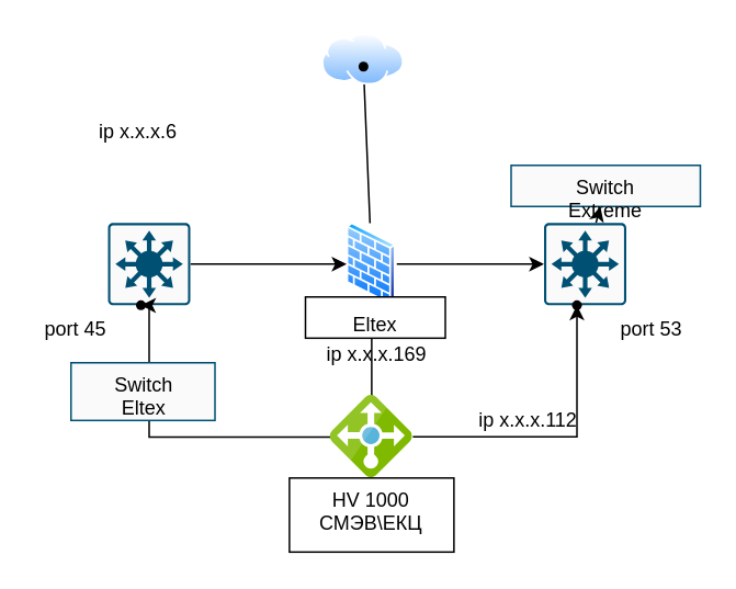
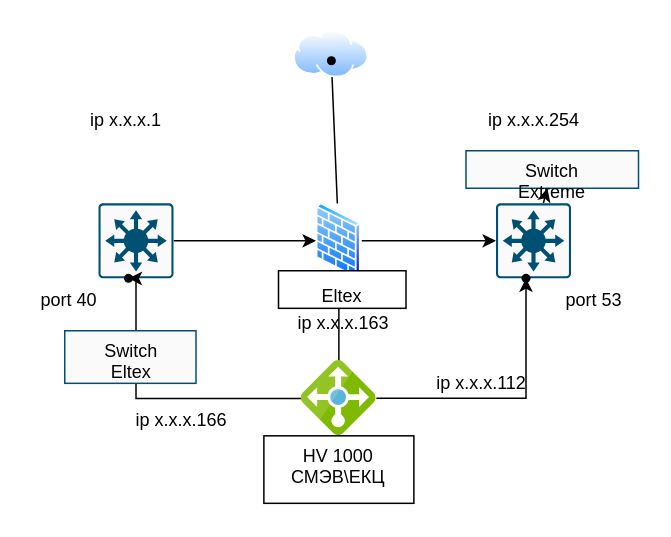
- <mxCell id="28" value="ip x.x.x.6" style="text;html=1;align=center;verticalAlign=middle;resizable=0;points=[];autosize=1;strokeColor=none;fillColor=none;fontFamily=Helvetica;" vertex="1" parent="1"><mxGeometry x="52.5" y="70" width="60" height="20" as="geometry" /></mxCell>
+ <mxCell id="28" value="ip x.x.x.1" style="text;html=1;align=center;verticalAlign=middle;resizable=0;points=[];autosize=1;strokeColor=none;fillColor=none;fontFamily=Helvetica;" vertex="1" parent="1"><mxGeometry x="52.5" y="70" width="60" height="20" as="geometry" /></mxCell>
+ <mxCell id="27" value="ip x.x.x.254" style="text;html=1;align=center;verticalAlign=middle;resizable=0;points=[];autosize=1;strokeColor=none;fillColor=none;fontFamily=Helvetica;" vertex="1" parent="1"><mxGeometry x="315" y="70" width="80" height="20" as="geometry" /></mxCell>
- <mxCell id="23" value="port 45" style="text;html=1;align=center;verticalAlign=middle;resizable=0;points=[];autosize=1;strokeColor=none;fillColor=none;fontFamily=Helvetica;" vertex="1" parent="1"><mxGeometry x="20" y="190" width="50" height="20" as="geometry" /></mxCell>
+ <mxCell id="23" value="port 40" style="text;html=1;align=center;verticalAlign=middle;resizable=0;points=[];autosize=1;strokeColor=none;fillColor=none;fontFamily=Helvetica;" vertex="1" parent="1"><mxGeometry x="20" y="190" width="50" height="20" as="geometry" /></mxCell>
- <mxCell id="26" value="ip x.x.x.169" style="text;html=1;align=center;verticalAlign=middle;resizable=0;points=[];autosize=1;strokeColor=none;fillColor=none;fontFamily=Helvetica;" vertex="1" parent="1"><mxGeometry x="187.5" y="205.05" width="80" height="20" as="geometry" /></mxCell>
+ <mxCell id="26" value="ip x.x.x.163" style="text;html=1;align=center;verticalAlign=middle;resizable=0;points=[];autosize=1;strokeColor=none;fillColor=none;fontFamily=Helvetica;" vertex="1" parent="1"><mxGeometry x="187.5" y="205.05" width="80" height="20" as="geometry" /></mxCell>
+ <mxCell id="25" value="ip x.x.x.166" style="text;html=1;align=center;verticalAlign=middle;resizable=0;points=[];autosize=1;strokeColor=none;fillColor=none;fontFamily=Helvetica;" vertex="1" parent="1"><mxGeometry x="80" y="270.05" width="80" height="20" as="geometry" /></mxCell>
